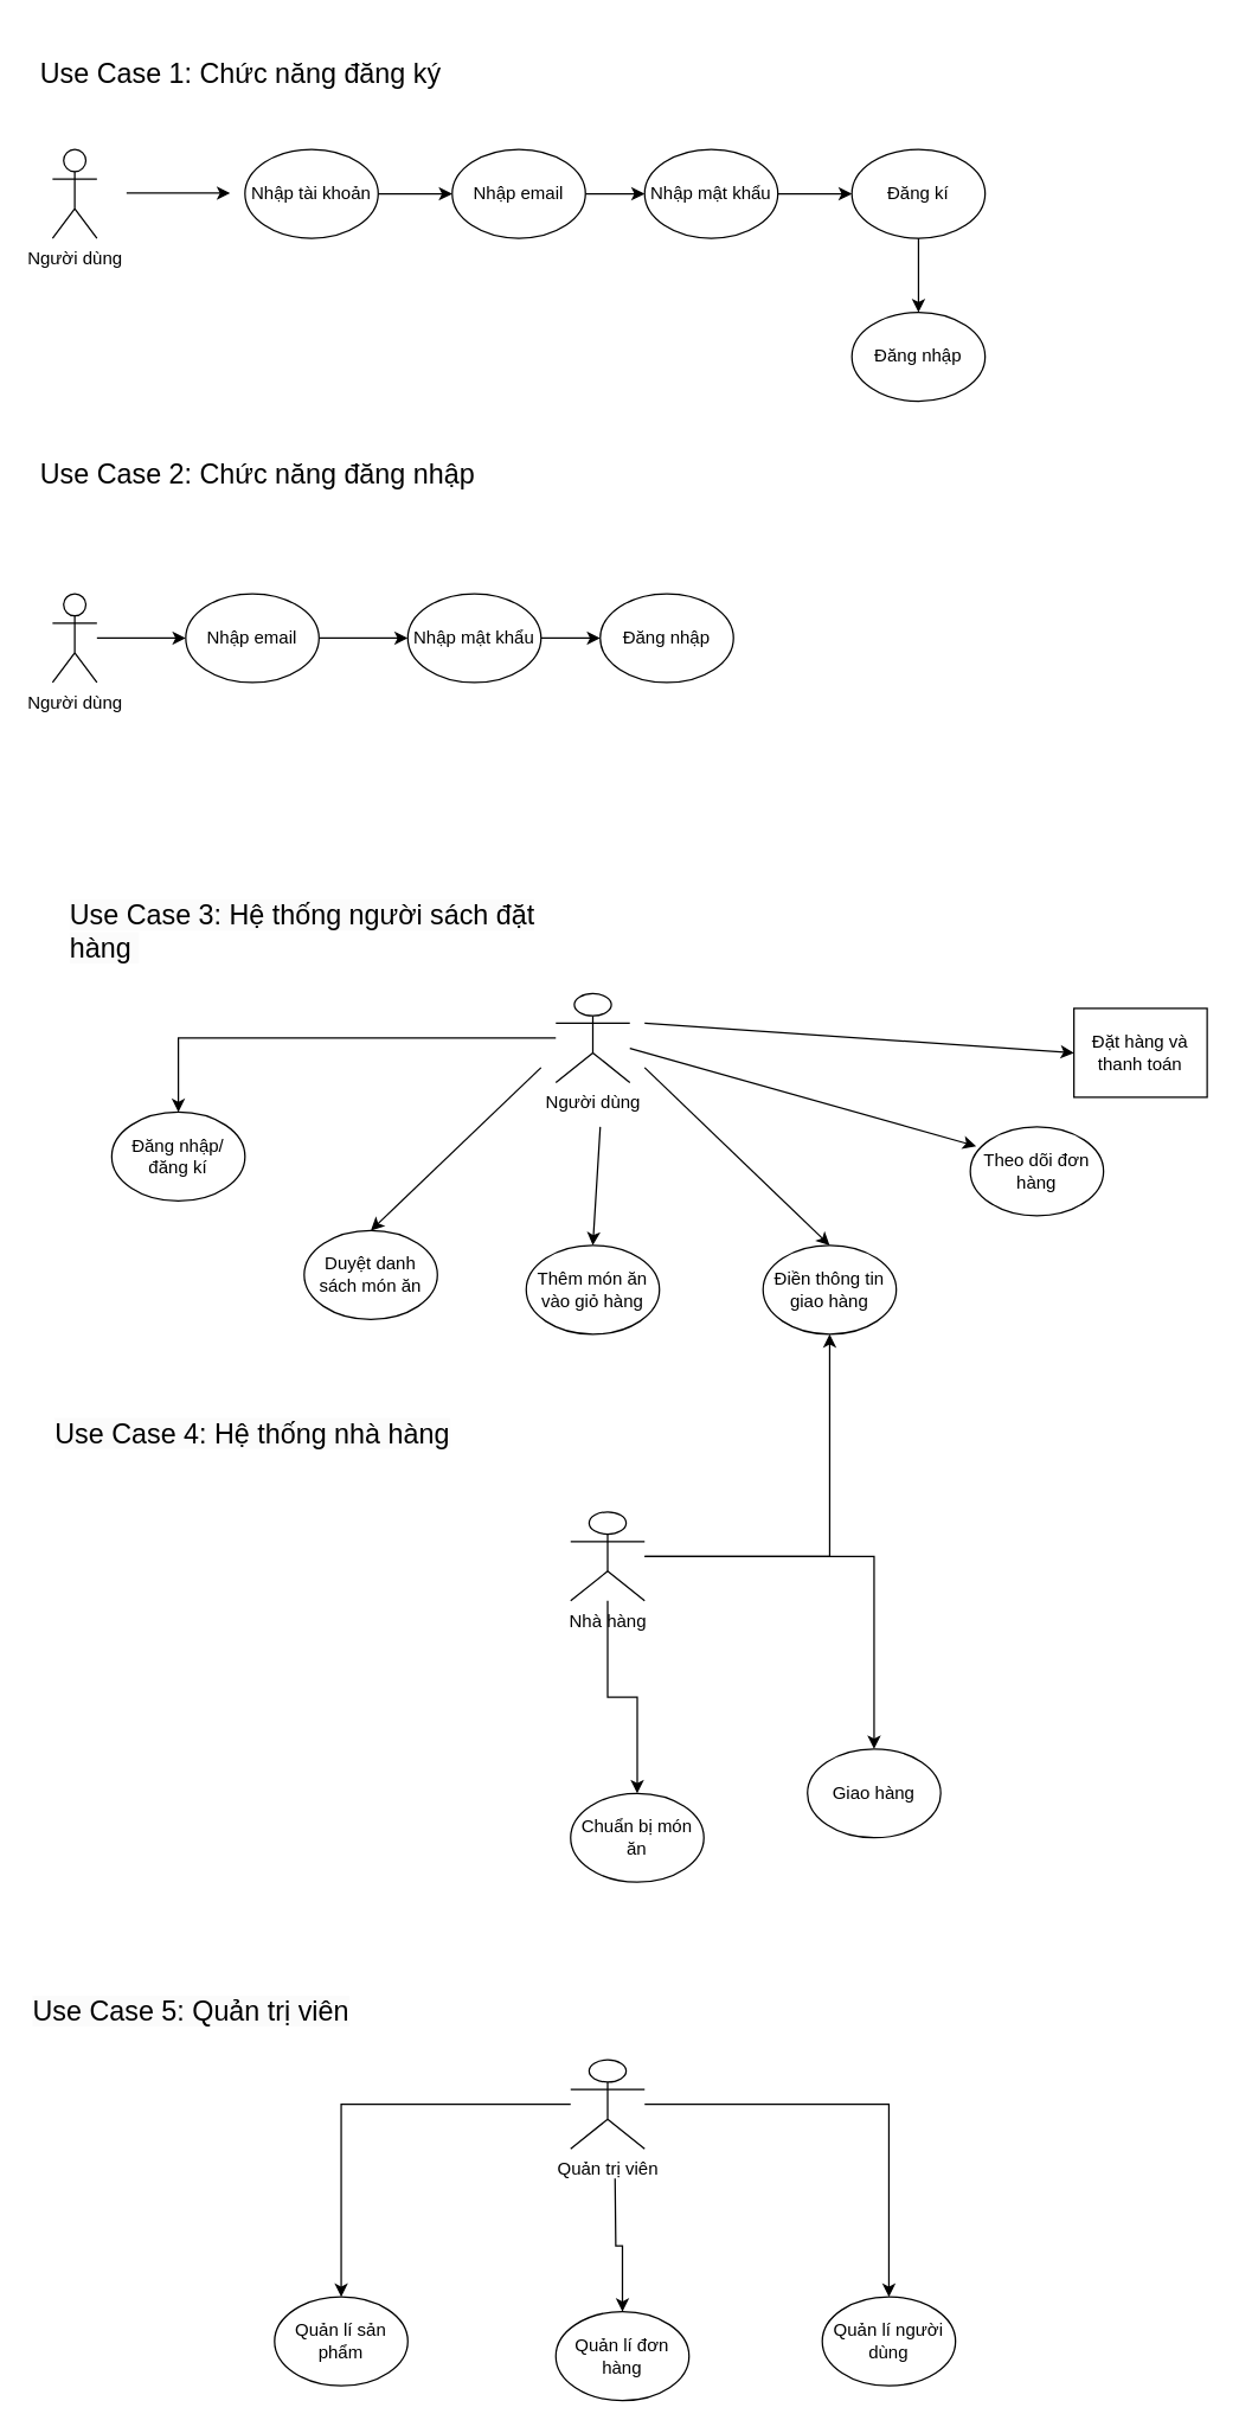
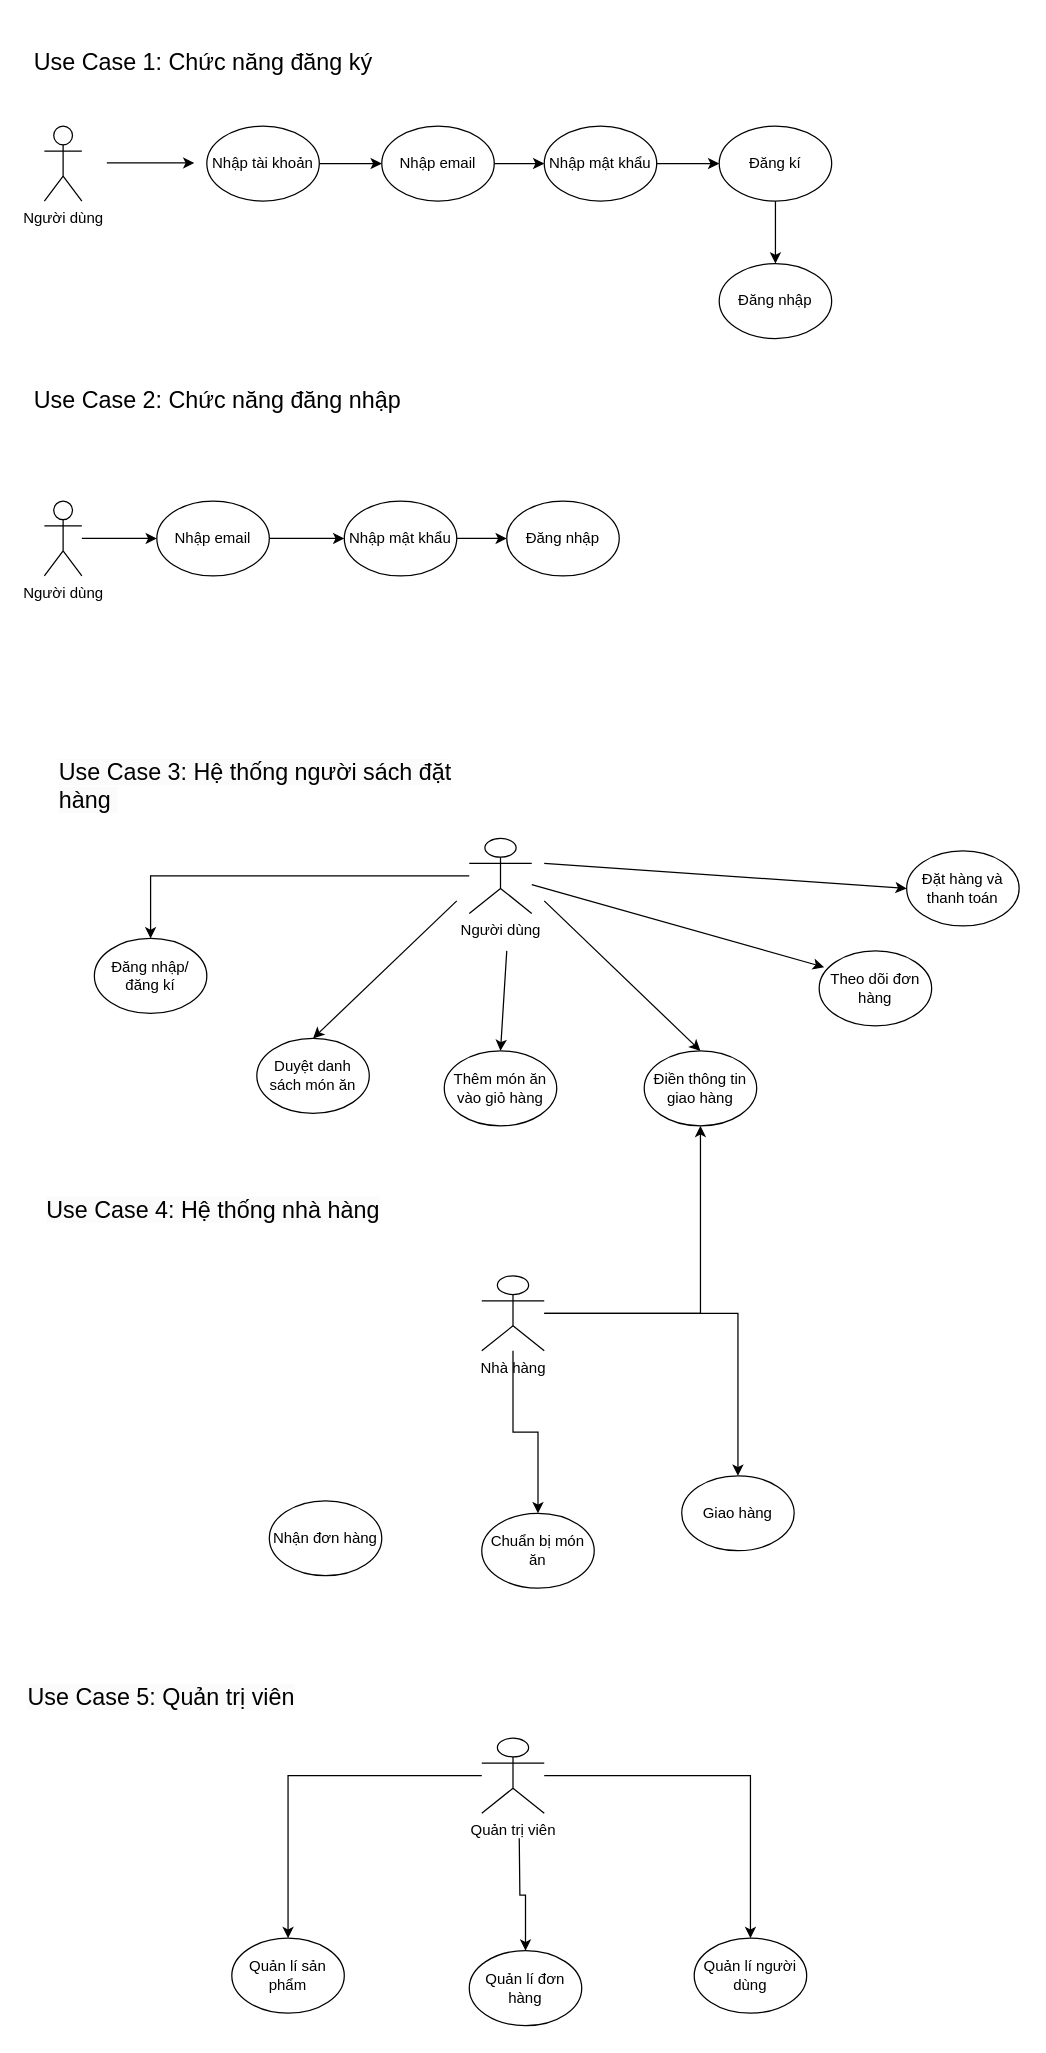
- <mxCell id="29" value="Đặt hàng và thanh toán" style="whiteSpace=wrap;html=1;rounded=0;" vertex="1" parent="1"><mxGeometry x="725" y="680" width="90" height="60" as="geometry" /></mxCell>
+ <mxCell id="29" value="Đặt hàng và thanh toán" style="ellipse;whiteSpace=wrap;html=1;" vertex="1" parent="1"><mxGeometry x="725" y="680" width="90" height="60" as="geometry" /></mxCell>
+ <mxCell id="41" value="Nhận đơn hàng" style="ellipse;whiteSpace=wrap;html=1;" vertex="1" parent="1"><mxGeometry x="215" y="1200" width="90" height="60" as="geometry" /></mxCell>
